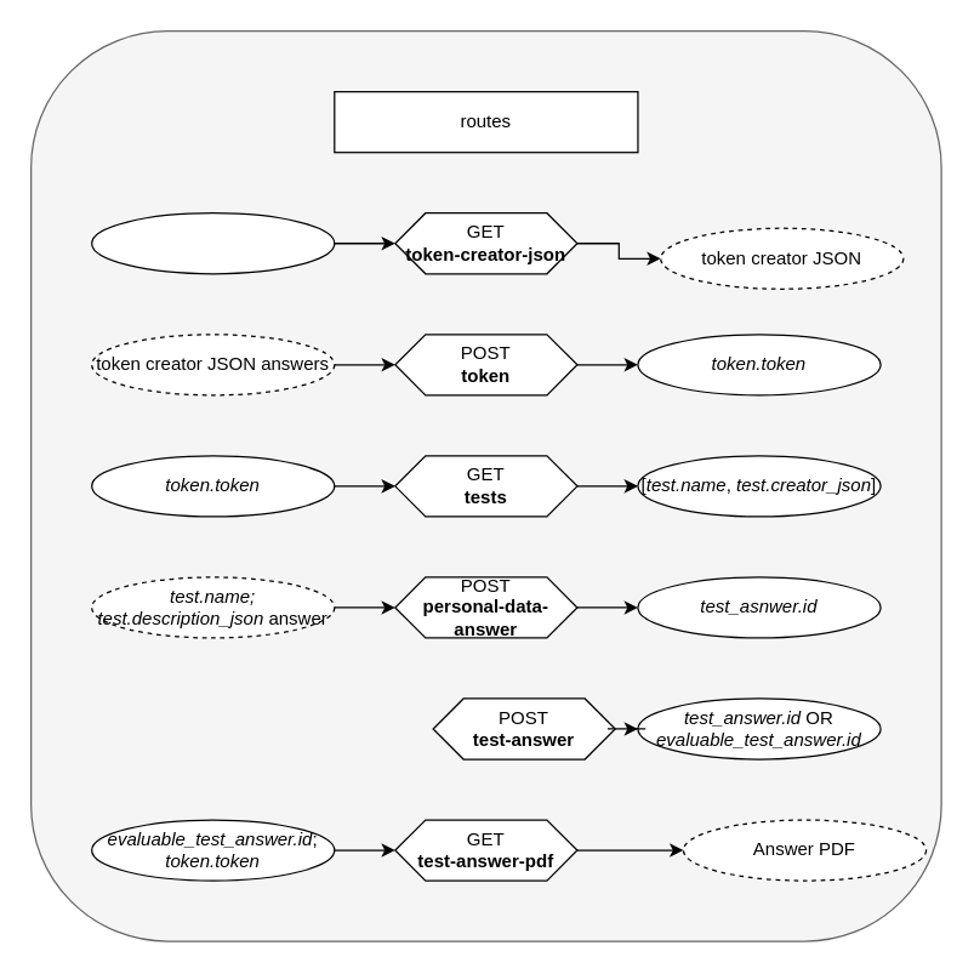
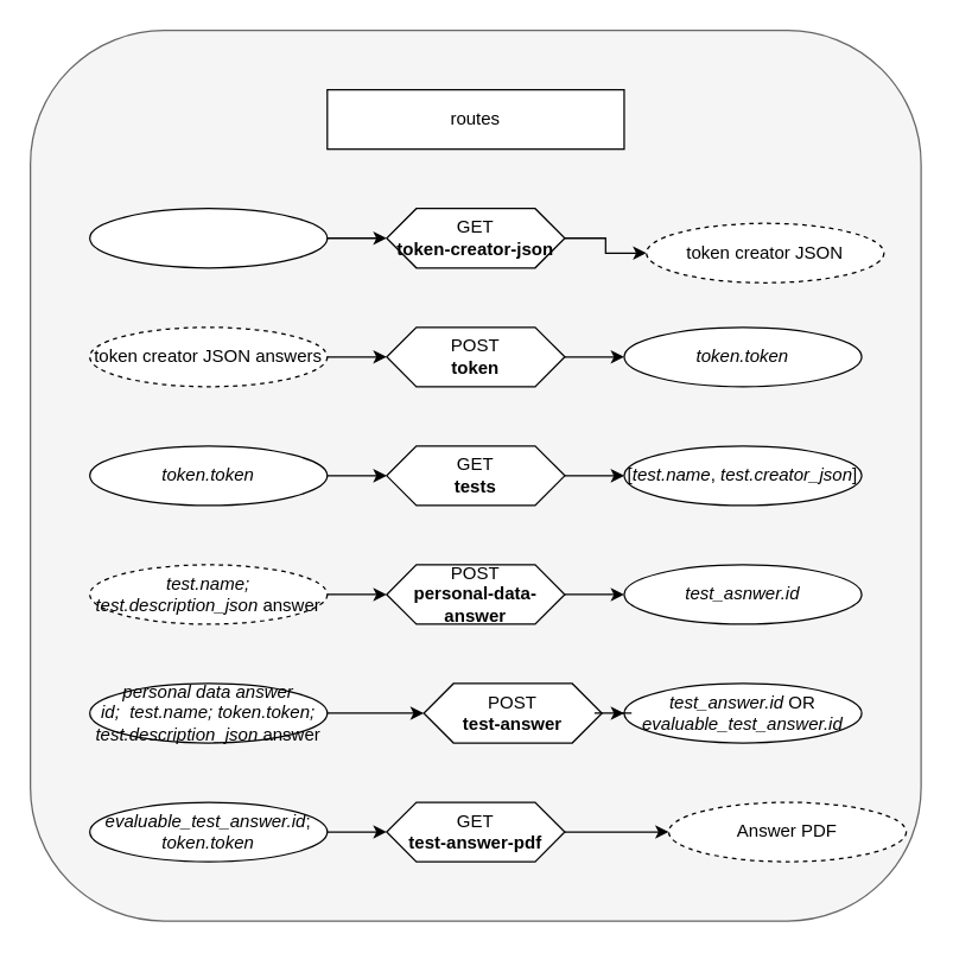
+ <mxCell id="20" value="&lt;i&gt;personal data answer id;&lt;/i&gt;&amp;nbsp;&amp;nbsp;&lt;i&gt;test.name; token.token;&lt;/i&gt;&lt;br&gt;&lt;i&gt;test.description_json&lt;/i&gt; answer" style="ellipse;whiteSpace=wrap;html=1;" parent="1" vertex="1"><mxGeometry x="60" y="460" width="160" height="40" as="geometry" /></mxCell>
+ <mxCell id="19" value="" style="edgeStyle=orthogonalEdgeStyle;rounded=0;orthogonalLoop=1;jettySize=auto;html=1;" parent="1" source="20" target="14" edge="1"><mxGeometry relative="1" as="geometry" /></mxCell>
